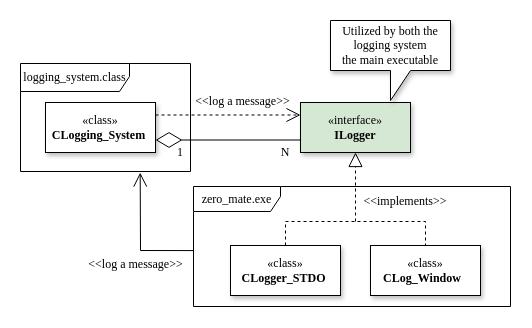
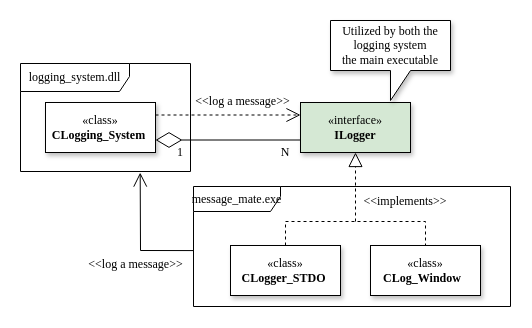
- <mxCell id="14" value="logging_system.class" style="shape=umlFrame;whiteSpace=wrap;html=1;pointerEvents=0;fontFamily=Computer Modern;width=109;height=28;" vertex="1" parent="1"><mxGeometry x="20" y="63" width="170" height="108" as="geometry" /></mxCell>
+ <mxCell id="14" value="logging_system.dll" style="shape=umlFrame;whiteSpace=wrap;html=1;pointerEvents=0;fontFamily=Computer Modern;width=109;height=28;" vertex="1" parent="1"><mxGeometry x="20" y="63" width="170" height="108" as="geometry" /></mxCell>
- <mxCell id="15" value="zero_mate.exe" style="shape=umlFrame;whiteSpace=wrap;html=1;pointerEvents=0;fontFamily=Computer Modern;width=87;height=25;" vertex="1" parent="1"><mxGeometry x="193" y="186" width="317" height="120" as="geometry" /></mxCell>
+ <mxCell id="15" value="message_mate.exe" style="shape=umlFrame;whiteSpace=wrap;html=1;pointerEvents=0;fontFamily=Computer Modern;width=87;height=25;" vertex="1" parent="1"><mxGeometry x="193" y="186" width="317" height="120" as="geometry" /></mxCell>
